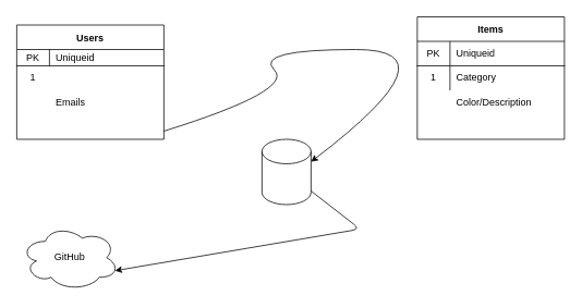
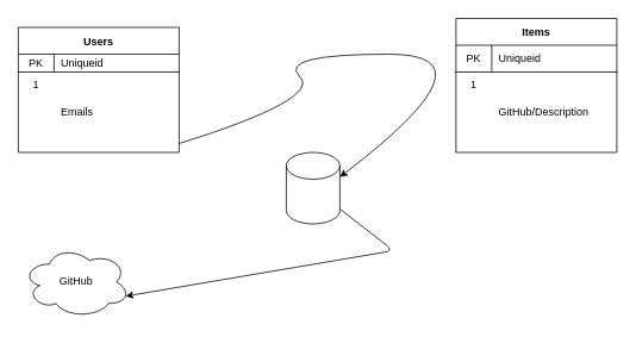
- <mxCell id="16" value="Category" style="shape=partialRectangle;html=1;whiteSpace=wrap;connectable=0;fillColor=none;top=0;left=0;bottom=0;right=0;align=left;spacingLeft=6;overflow=hidden;pointerEvents=1;" vertex="1" parent="14"><mxGeometry x="40" width="140" height="30" as="geometry" /></mxCell>
- <mxCell id="18" value="Color/Description" style="shape=partialRectangle;html=1;whiteSpace=wrap;connectable=0;fillColor=none;top=0;left=0;bottom=0;right=0;align=left;spacingLeft=6;overflow=hidden;pointerEvents=1;" vertex="1" parent="17"><mxGeometry x="40" width="140" height="30" as="geometry" /></mxCell>
+ <mxCell id="18" value="GitHub/Description" style="shape=partialRectangle;html=1;whiteSpace=wrap;connectable=0;fillColor=none;top=0;left=0;bottom=0;right=0;align=left;spacingLeft=6;overflow=hidden;pointerEvents=1;" vertex="1" parent="17"><mxGeometry x="40" width="140" height="30" as="geometry" /></mxCell>
